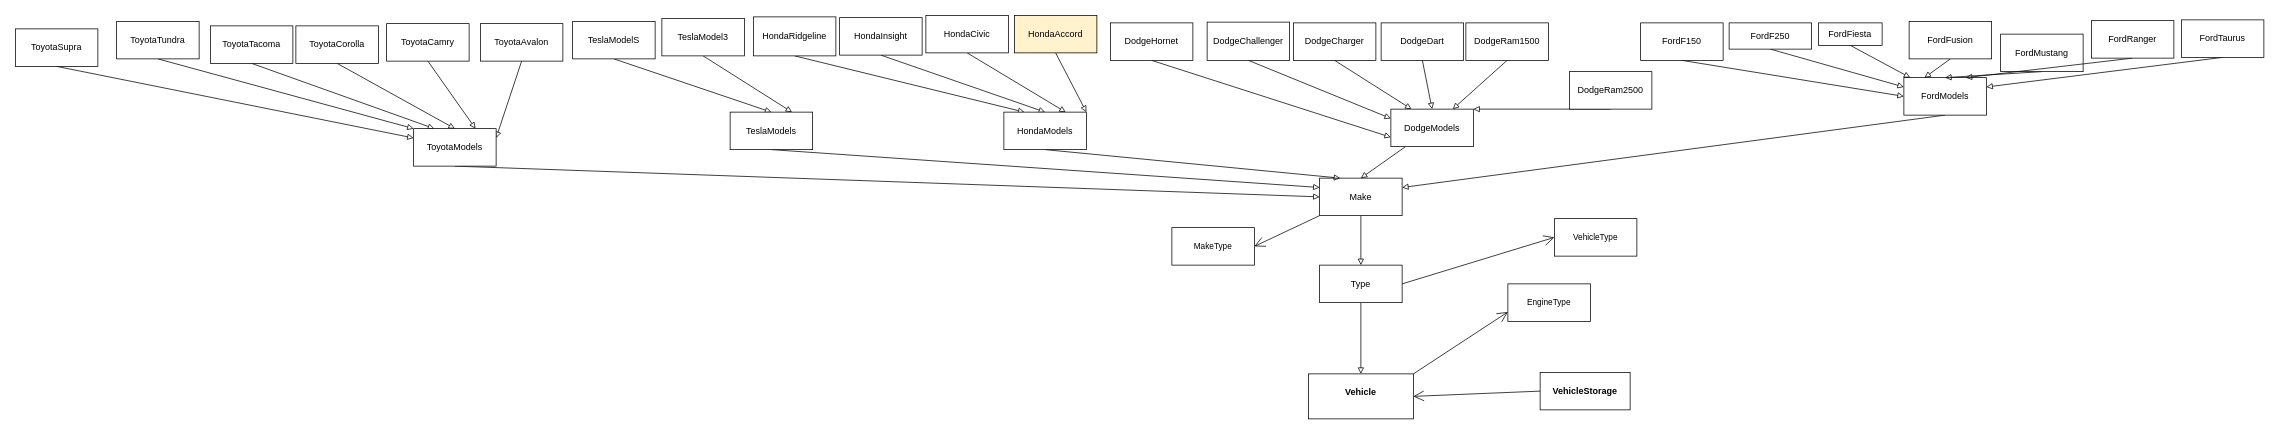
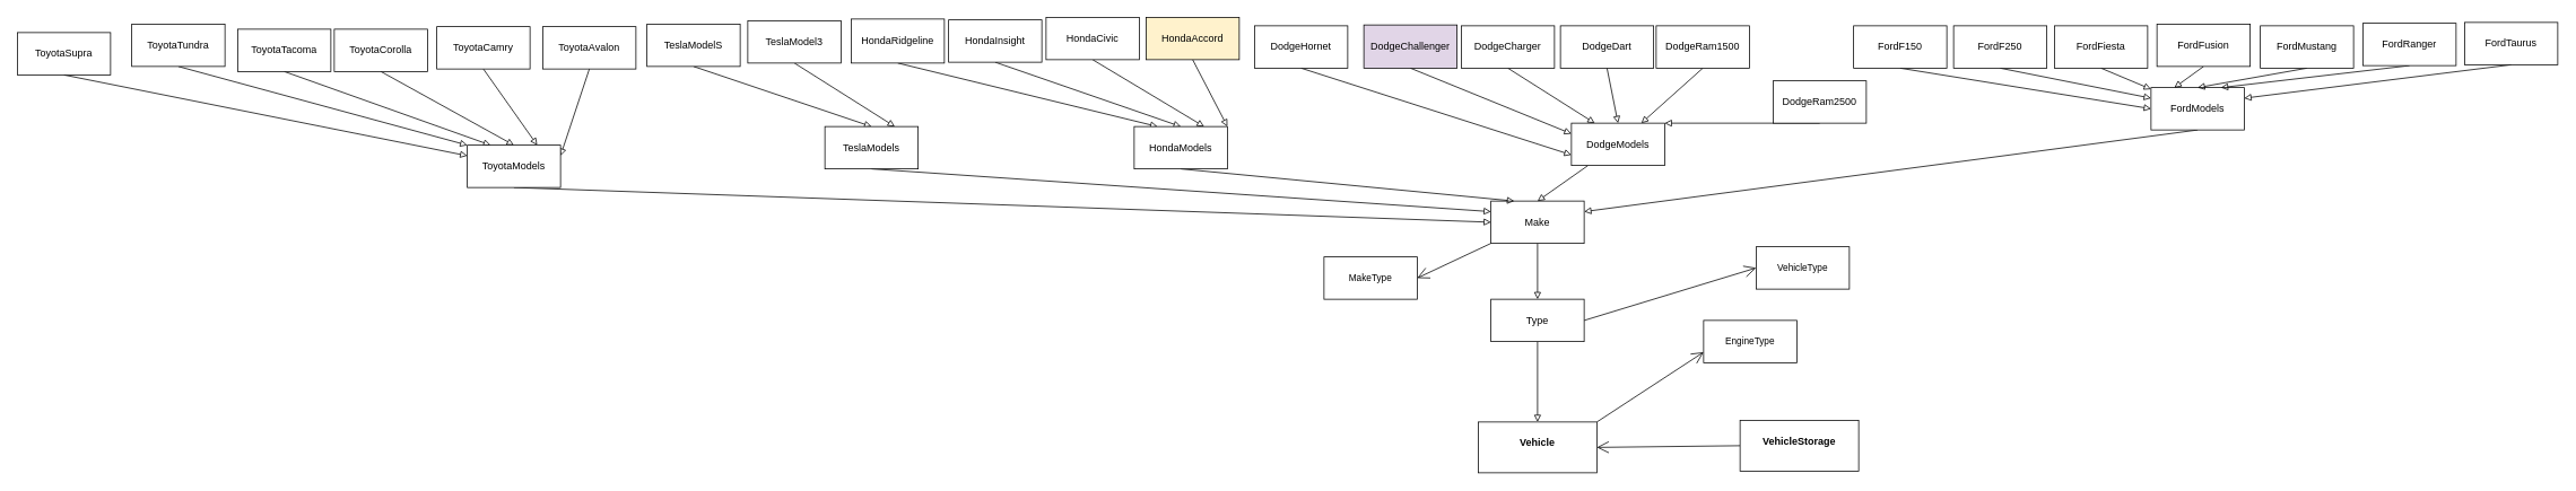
- <mxCell id="27" value="FordFiesta" style="html=1;whiteSpace=wrap;" parent="1" vertex="1"><mxGeometry x="2424" y="30" width="85" height="30" as="geometry" /></mxCell>
+ <mxCell id="27" value="FordFiesta" style="html=1;whiteSpace=wrap;" parent="1" vertex="1"><mxGeometry x="2424" y="30" width="110" height="50" as="geometry" /></mxCell>
- <mxCell id="25" value="FordF250" style="html=1;whiteSpace=wrap;" parent="1" vertex="1"><mxGeometry x="2305" y="30" width="110" height="35" as="geometry" /></mxCell>
+ <mxCell id="25" value="FordF250" style="html=1;whiteSpace=wrap;" parent="1" vertex="1"><mxGeometry x="2305" y="30" width="110" height="50" as="geometry" /></mxCell>
- <mxCell id="13" value="DodgeChallenger" style="html=1;whiteSpace=wrap;" parent="1" vertex="1"><mxGeometry x="1609" y="29" width="110" height="51" as="geometry" /></mxCell>
+ <mxCell id="13" value="DodgeChallenger" style="html=1;whiteSpace=wrap;fillColor=#e1d5e7;" parent="1" vertex="1"><mxGeometry x="1609" y="29" width="110" height="51" as="geometry" /></mxCell>
- <mxCell id="31" value="FordMustang" style="html=1;whiteSpace=wrap;" parent="1" vertex="1"><mxGeometry x="2667" y="45" width="110" height="50" as="geometry" /></mxCell>
+ <mxCell id="31" value="FordMustang" style="html=1;whiteSpace=wrap;" parent="1" vertex="1"><mxGeometry x="2667" y="30" width="110" height="50" as="geometry" /></mxCell>
- <mxCell id="59" value="&lt;p style=&quot;margin:0px;margin-top:4px;text-align:center;&quot;&gt;&lt;br&gt;&lt;b&gt;VehicleStorage&lt;/b&gt;&lt;/p&gt;" style="verticalAlign=top;align=left;overflow=fill;fontSize=12;fontFamily=Helvetica;html=1;whiteSpace=wrap;" parent="1" vertex="1"><mxGeometry x="2053" y="496" width="120" height="50" as="geometry" /></mxCell>
+ <mxCell id="59" value="&lt;p style=&quot;margin:0px;margin-top:4px;text-align:center;&quot;&gt;&lt;br&gt;&lt;b&gt;VehicleStorage&lt;/b&gt;&lt;/p&gt;" style="verticalAlign=top;align=left;overflow=fill;fontSize=12;fontFamily=Helvetica;html=1;whiteSpace=wrap;" parent="1" vertex="1"><mxGeometry x="2053" y="496" width="140" height="60" as="geometry" /></mxCell>
